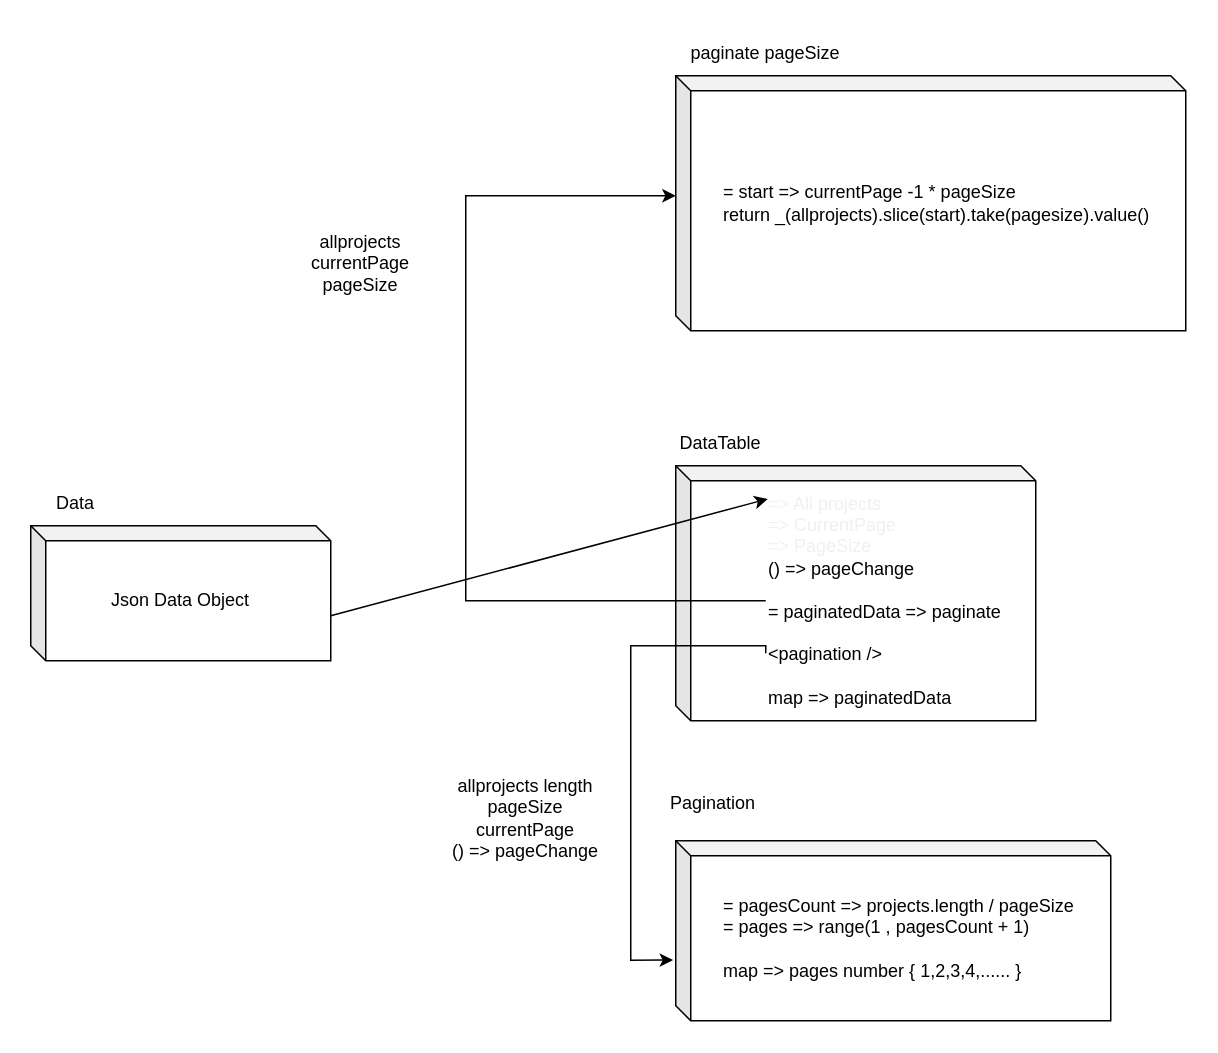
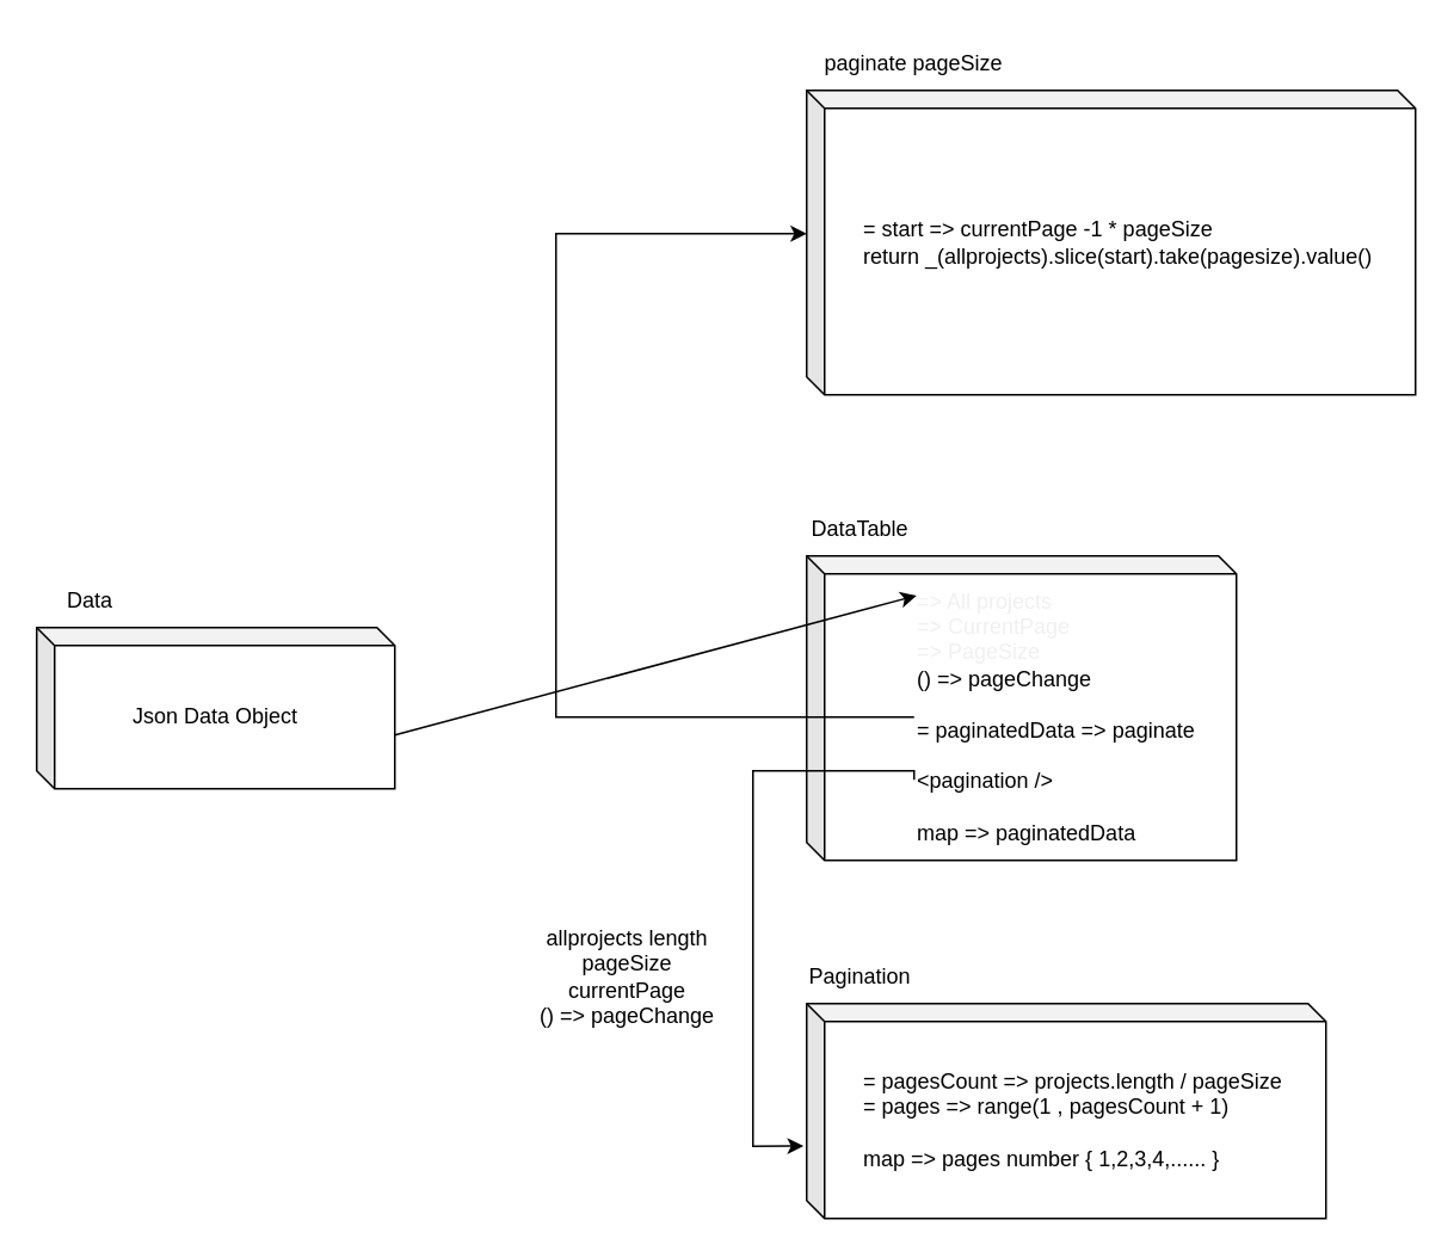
- <mxCell id="18" value="allprojects&lt;br&gt;currentPage&lt;br&gt;pageSize" style="text;html=1;strokeColor=none;fillColor=none;align=center;verticalAlign=middle;whiteSpace=wrap;rounded=0;" vertex="1" parent="1"><mxGeometry x="170" y="130" width="140" height="90" as="geometry" /></mxCell>
- <mxCell id="9" value="Pagination" style="text;html=1;strokeColor=none;fillColor=none;align=center;verticalAlign=middle;whiteSpace=wrap;rounded=0;" vertex="1" parent="1"><mxGeometry x="445" y="520" width="60" height="30" as="geometry" /></mxCell>
+ <mxCell id="9" value="Pagination" style="text;html=1;strokeColor=none;fillColor=none;align=center;verticalAlign=middle;whiteSpace=wrap;rounded=0;" vertex="1" parent="1"><mxGeometry x="450" y="530" width="60" height="30" as="geometry" /></mxCell>
